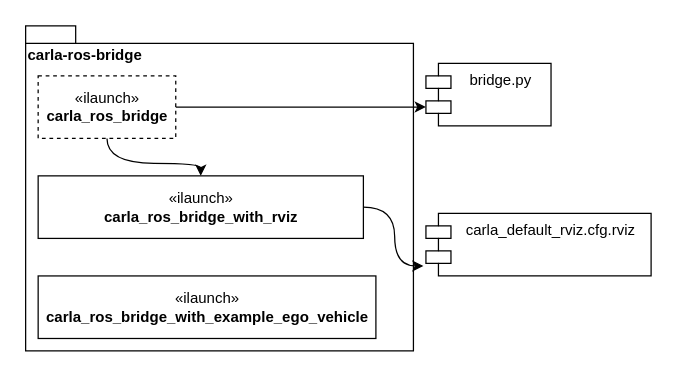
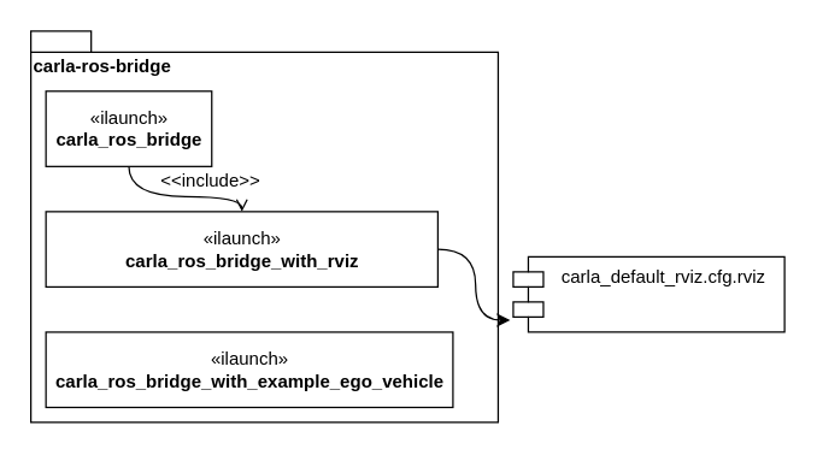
- <mxCell id="3" value="bridge.py" style="shape=module;align=left;spacingLeft=20;align=center;verticalAlign=top;" vertex="1" parent="1"><mxGeometry x="340" y="50" width="100" height="50" as="geometry" /></mxCell>
- <mxCell id="5" value="«ilaunch»&lt;br&gt;&lt;b&gt;carla_ros_bridge&lt;/b&gt;" style="html=1;dashed=1;" vertex="1" parent="1"><mxGeometry x="30" y="60" width="110" height="50" as="geometry" /></mxCell>
+ <mxCell id="5" value="«ilaunch»&lt;br&gt;&lt;b&gt;carla_ros_bridge&lt;/b&gt;" style="html=1;" vertex="1" parent="1"><mxGeometry x="30" y="60" width="110" height="50" as="geometry" /></mxCell>
- <mxCell id="9" style="edgeStyle=orthogonalEdgeStyle;curved=1;rounded=0;orthogonalLoop=1;jettySize=auto;html=1;entryX=0;entryY=0;entryDx=0;entryDy=35;entryPerimeter=0;exitX=1;exitY=0.5;exitDx=0;exitDy=0;" edge="1" parent="1" source="5" target="3"><mxGeometry relative="1" as="geometry"><mxPoint x="350" y="130" as="sourcePoint" /></mxGeometry></mxCell>
+ <mxCell id="11" value="&amp;lt;&amp;lt;include&amp;gt;&amp;gt;" style="text;html=1;align=center;verticalAlign=middle;resizable=0;points=[];autosize=1;" vertex="1" parent="1"><mxGeometry x="99" y="110" width="80" height="20" as="geometry" /></mxCell>
- <mxCell id="4" style="edgeStyle=orthogonalEdgeStyle;curved=1;rounded=0;orthogonalLoop=1;jettySize=auto;html=1;exitX=0.5;exitY=1;exitDx=0;exitDy=0;" edge="1" parent="1" source="5" target="8"><mxGeometry relative="1" as="geometry" /></mxCell>
+ <mxCell id="4" style="edgeStyle=orthogonalEdgeStyle;curved=1;rounded=0;orthogonalLoop=1;jettySize=auto;html=1;exitX=0.5;exitY=1;exitDx=0;exitDy=0;endArrow=open;" edge="1" parent="1" source="5" target="8"><mxGeometry relative="1" as="geometry" /></mxCell>
